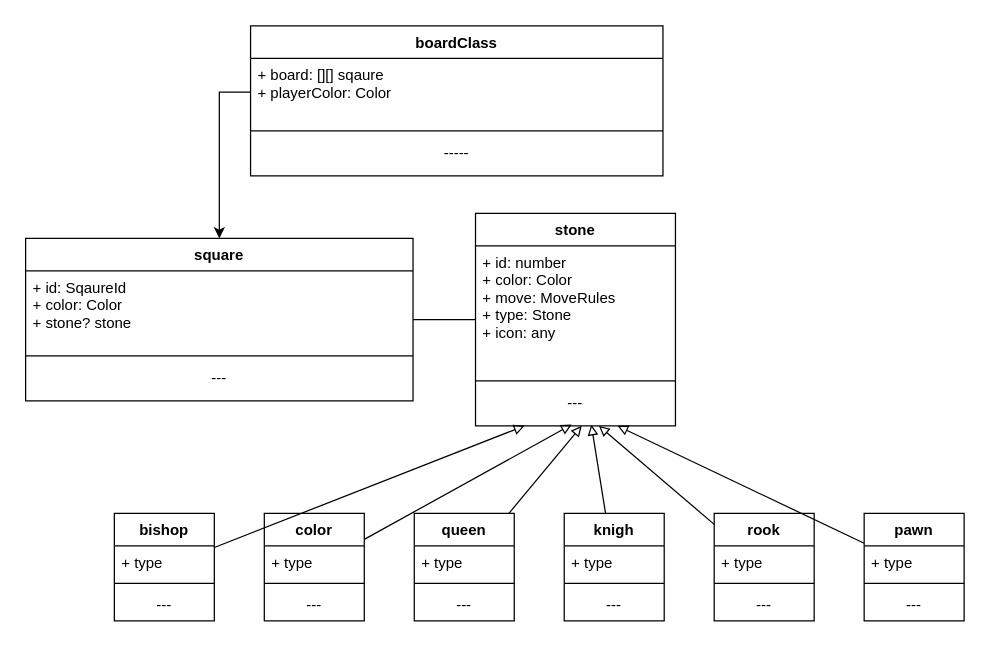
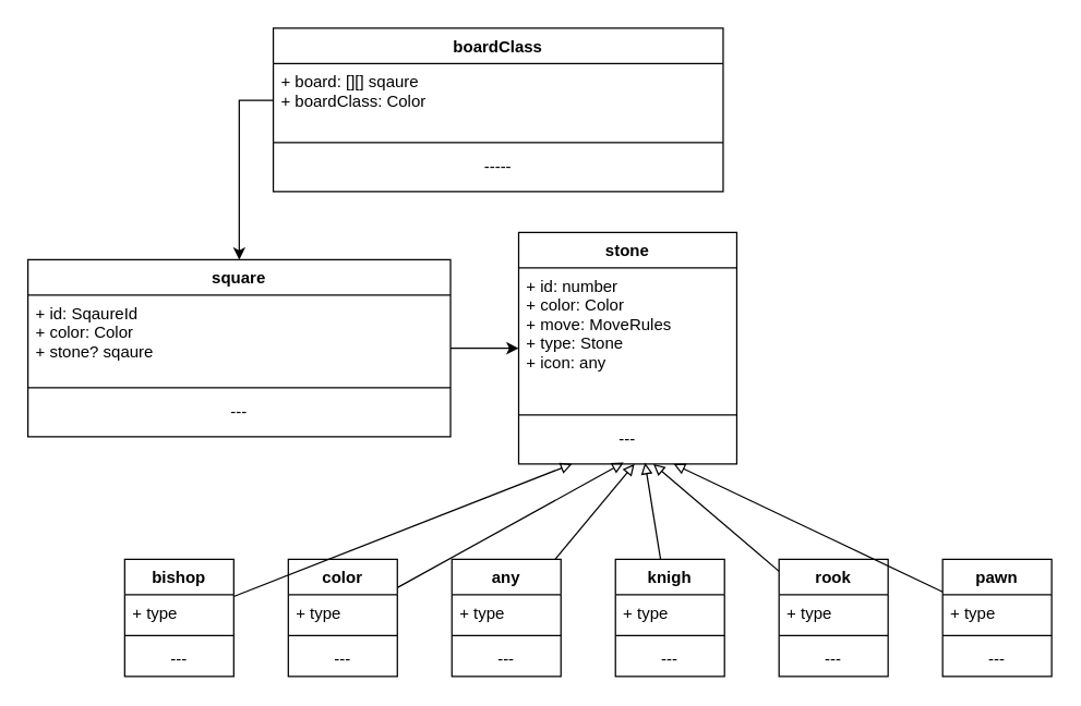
- <mxCell id="3" value="+ board: [][] sqaure&#10;+ playerColor: Color" style="text;strokeColor=none;fillColor=none;align=left;verticalAlign=top;spacingLeft=4;spacingRight=4;overflow=hidden;rotatable=0;points=[[0,0.5],[1,0.5]];portConstraint=eastwest;" vertex="1" parent="2"><mxGeometry y="26" width="330" height="54" as="geometry" /></mxCell>
+ <mxCell id="3" value="+ board: [][] sqaure&#10;+ boardClass: Color" style="text;strokeColor=none;fillColor=none;align=left;verticalAlign=top;spacingLeft=4;spacingRight=4;overflow=hidden;rotatable=0;points=[[0,0.5],[1,0.5]];portConstraint=eastwest;" vertex="1" parent="2"><mxGeometry y="26" width="330" height="54" as="geometry" /></mxCell>
- <mxCell id="12" value="+ id: SqaureId&#10;+ color: Color&#10;+ stone? stone" style="text;strokeColor=none;fillColor=none;align=left;verticalAlign=top;spacingLeft=4;spacingRight=4;overflow=hidden;rotatable=0;points=[[0,0.5],[1,0.5]];portConstraint=eastwest;" vertex="1" parent="11"><mxGeometry y="26" width="310" height="64" as="geometry" /></mxCell>
+ <mxCell id="12" value="+ id: SqaureId&#10;+ color: Color&#10;+ stone? sqaure" style="text;strokeColor=none;fillColor=none;align=left;verticalAlign=top;spacingLeft=4;spacingRight=4;overflow=hidden;rotatable=0;points=[[0,0.5],[1,0.5]];portConstraint=eastwest;" vertex="1" parent="11"><mxGeometry y="26" width="310" height="64" as="geometry" /></mxCell>
- <mxCell id="10" style="edgeStyle=orthogonalEdgeStyle;rounded=0;orthogonalLoop=1;jettySize=auto;html=1;endArrow=none;" edge="1" parent="1" source="11" target="6"><mxGeometry relative="1" as="geometry" /></mxCell>
+ <mxCell id="10" style="edgeStyle=orthogonalEdgeStyle;rounded=0;orthogonalLoop=1;jettySize=auto;html=1;" edge="1" parent="1" source="11" target="6"><mxGeometry relative="1" as="geometry" /></mxCell>
- <mxCell id="27" value="queen" style="swimlane;fontStyle=1;align=center;verticalAlign=top;childLayout=stackLayout;horizontal=1;startSize=26;horizontalStack=0;resizeParent=1;resizeParentMax=0;resizeLast=0;collapsible=1;marginBottom=0;" vertex="1" parent="1"><mxGeometry x="331" y="410" width="80" height="86" as="geometry" /></mxCell>
+ <mxCell id="27" value="any" style="swimlane;fontStyle=1;align=center;verticalAlign=top;childLayout=stackLayout;horizontal=1;startSize=26;horizontalStack=0;resizeParent=1;resizeParentMax=0;resizeLast=0;collapsible=1;marginBottom=0;" vertex="1" parent="1"><mxGeometry x="331" y="410" width="80" height="86" as="geometry" /></mxCell>
